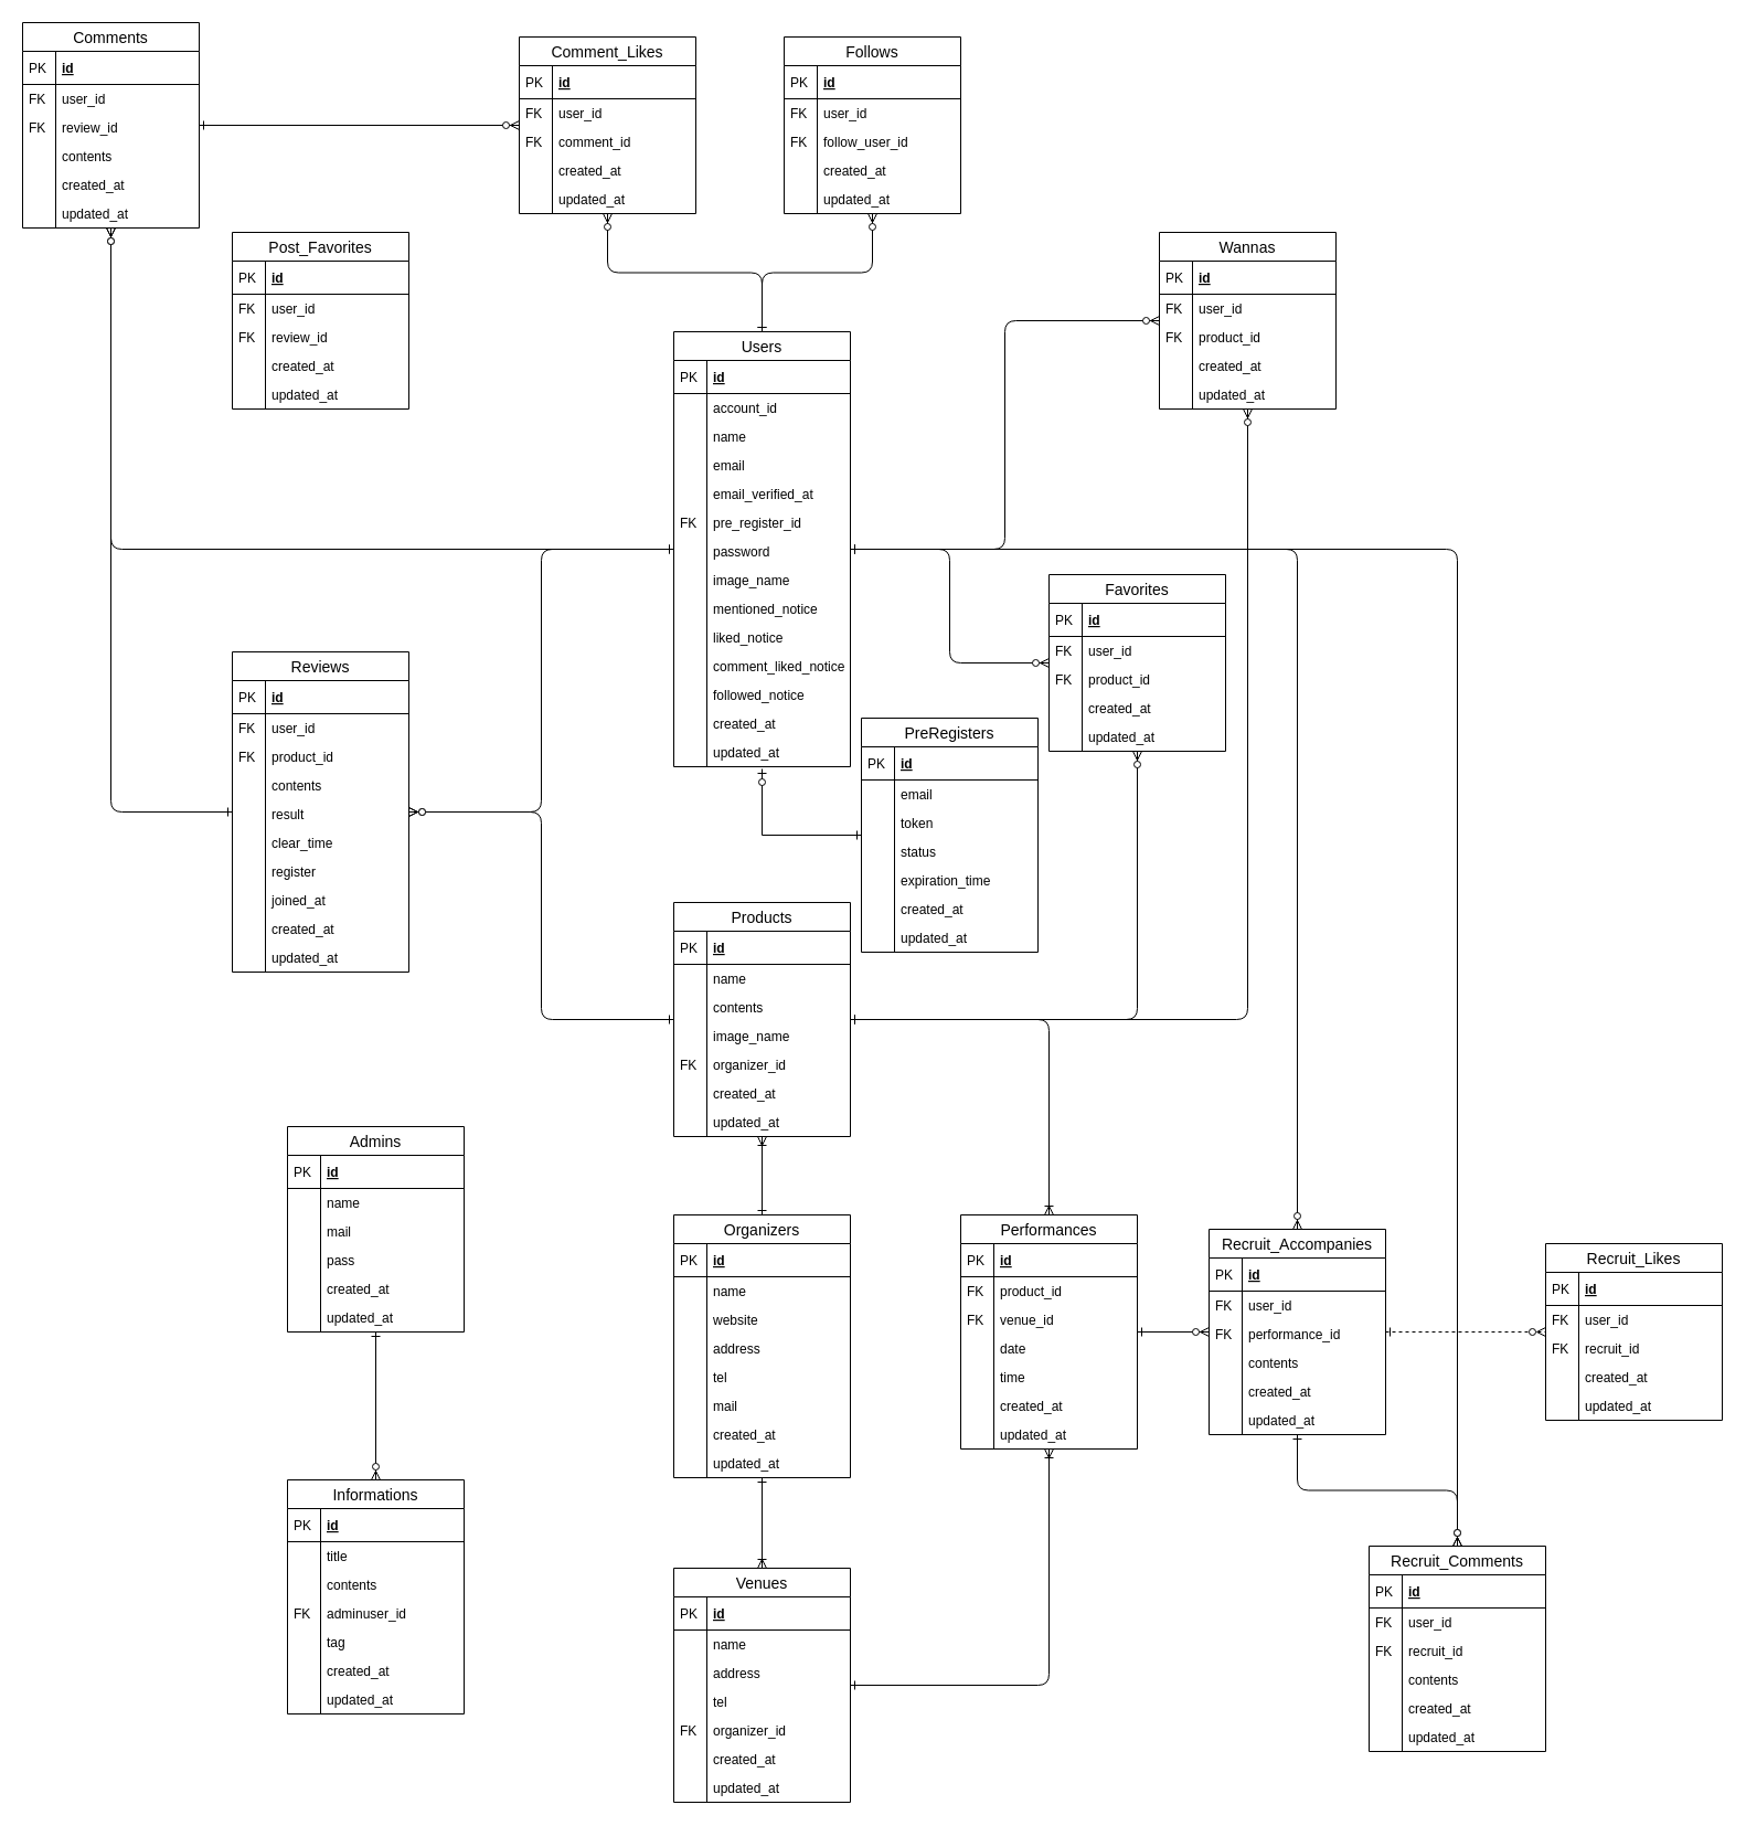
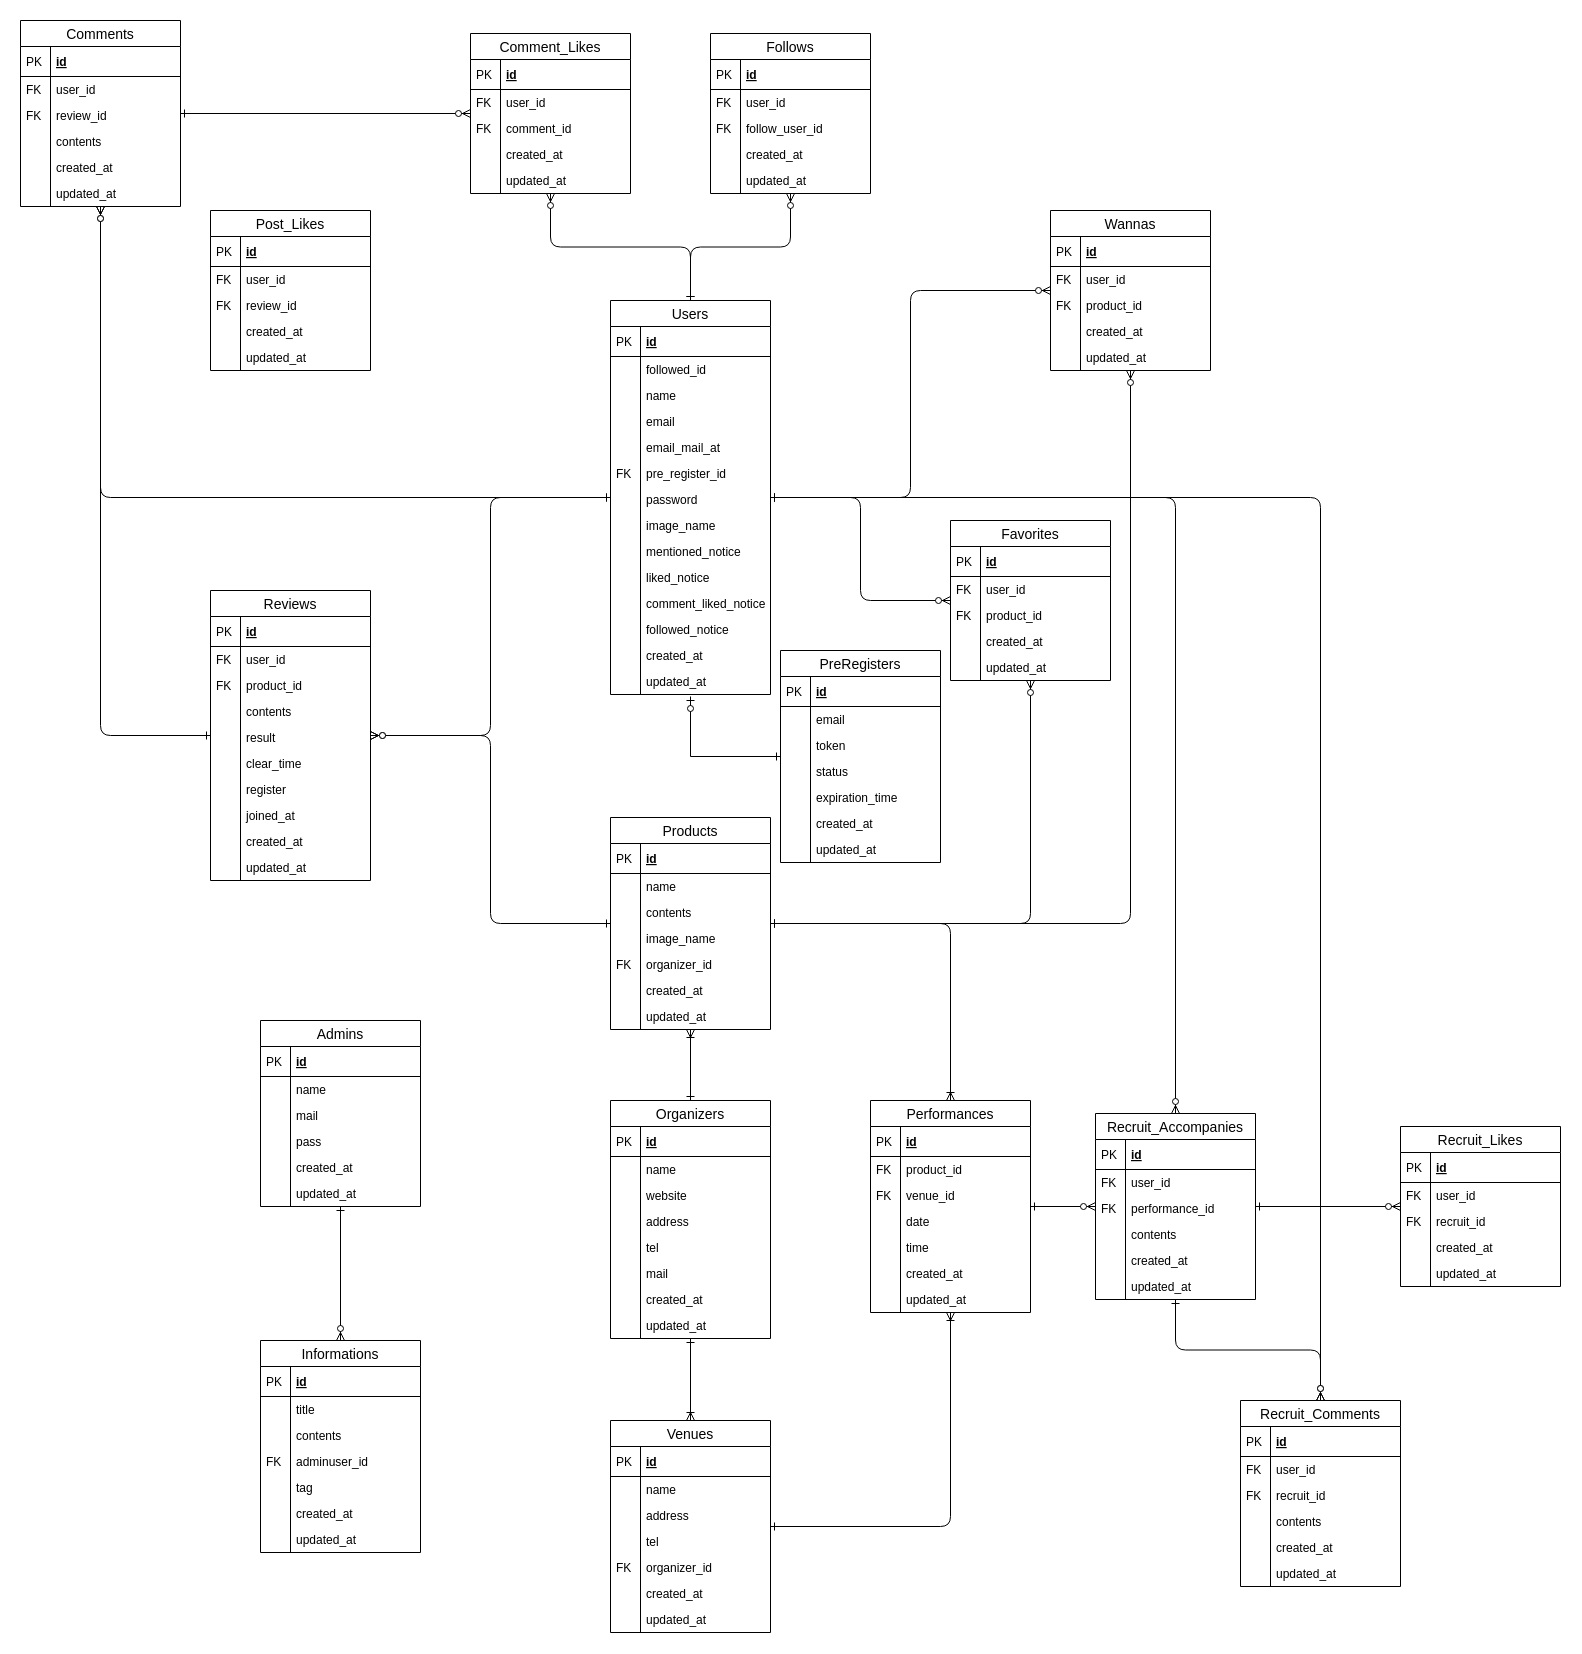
- <mxCell id="90" value="Post_Favorites" style="swimlane;fontStyle=0;childLayout=stackLayout;horizontal=1;startSize=26;horizontalStack=0;resizeParent=1;resizeParentMax=0;resizeLast=0;collapsible=1;marginBottom=0;align=center;fontSize=14;" parent="1" vertex="1"><mxGeometry x="210" y="210" width="160" height="160" as="geometry"><mxRectangle x="-120" y="98" width="70" height="26" as="alternateBounds" /></mxGeometry></mxCell>
+ <mxCell id="90" value="Post_Likes" style="swimlane;fontStyle=0;childLayout=stackLayout;horizontal=1;startSize=26;horizontalStack=0;resizeParent=1;resizeParentMax=0;resizeLast=0;collapsible=1;marginBottom=0;align=center;fontSize=14;" parent="1" vertex="1"><mxGeometry x="210" y="210" width="160" height="160" as="geometry"><mxRectangle x="-120" y="98" width="70" height="26" as="alternateBounds" /></mxGeometry></mxCell>
- <mxCell id="104" value="account_id" style="shape=partialRectangle;top=0;left=0;right=0;bottom=0;align=left;verticalAlign=top;fillColor=none;spacingLeft=34;spacingRight=4;overflow=hidden;rotatable=0;points=[[0,0.5],[1,0.5]];portConstraint=eastwest;dropTarget=0;fontSize=12;" parent="101" vertex="1"><mxGeometry y="56" width="160" height="26" as="geometry" /></mxCell>
+ <mxCell id="104" value="followed_id" style="shape=partialRectangle;top=0;left=0;right=0;bottom=0;align=left;verticalAlign=top;fillColor=none;spacingLeft=34;spacingRight=4;overflow=hidden;rotatable=0;points=[[0,0.5],[1,0.5]];portConstraint=eastwest;dropTarget=0;fontSize=12;" parent="101" vertex="1"><mxGeometry y="56" width="160" height="26" as="geometry" /></mxCell>
- <mxCell id="110" value="email_verified_at" style="shape=partialRectangle;top=0;left=0;right=0;bottom=0;align=left;verticalAlign=top;fillColor=none;spacingLeft=34;spacingRight=4;overflow=hidden;rotatable=0;points=[[0,0.5],[1,0.5]];portConstraint=eastwest;dropTarget=0;fontSize=12;" parent="101" vertex="1"><mxGeometry y="134" width="160" height="26" as="geometry" /></mxCell>
+ <mxCell id="110" value="email_mail_at" style="shape=partialRectangle;top=0;left=0;right=0;bottom=0;align=left;verticalAlign=top;fillColor=none;spacingLeft=34;spacingRight=4;overflow=hidden;rotatable=0;points=[[0,0.5],[1,0.5]];portConstraint=eastwest;dropTarget=0;fontSize=12;" parent="101" vertex="1"><mxGeometry y="134" width="160" height="26" as="geometry" /></mxCell>
- <mxCell id="20" value="" style="edgeStyle=orthogonalEdgeStyle;fontSize=12;html=1;endArrow=ERzeroToMany;endFill=1;startArrow=ERone;startFill=0;dashed=1;" parent="1" source="209" target="198" edge="1"><mxGeometry width="100" height="100" relative="1" as="geometry"><mxPoint x="1000" y="924.001" as="sourcePoint" /><mxPoint x="1405.059" y="1517.06" as="targetPoint" /></mxGeometry></mxCell>
+ <mxCell id="20" value="" style="edgeStyle=orthogonalEdgeStyle;fontSize=12;html=1;endArrow=ERzeroToMany;endFill=1;startArrow=ERone;startFill=0;" parent="1" source="209" target="198" edge="1"><mxGeometry width="100" height="100" relative="1" as="geometry"><mxPoint x="1000" y="924.001" as="sourcePoint" /><mxPoint x="1405.059" y="1517.06" as="targetPoint" /></mxGeometry></mxCell>
